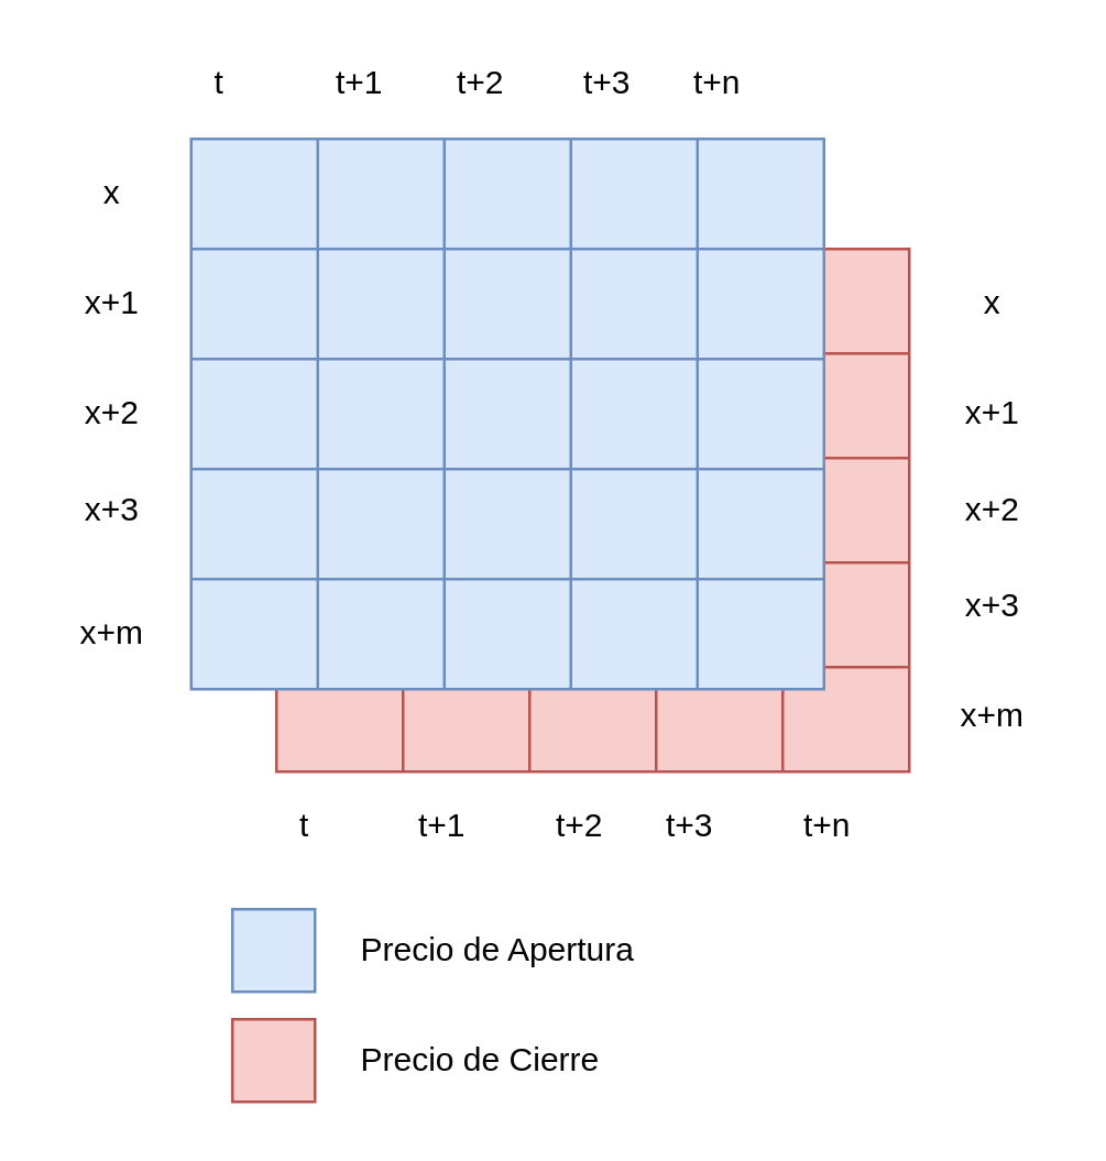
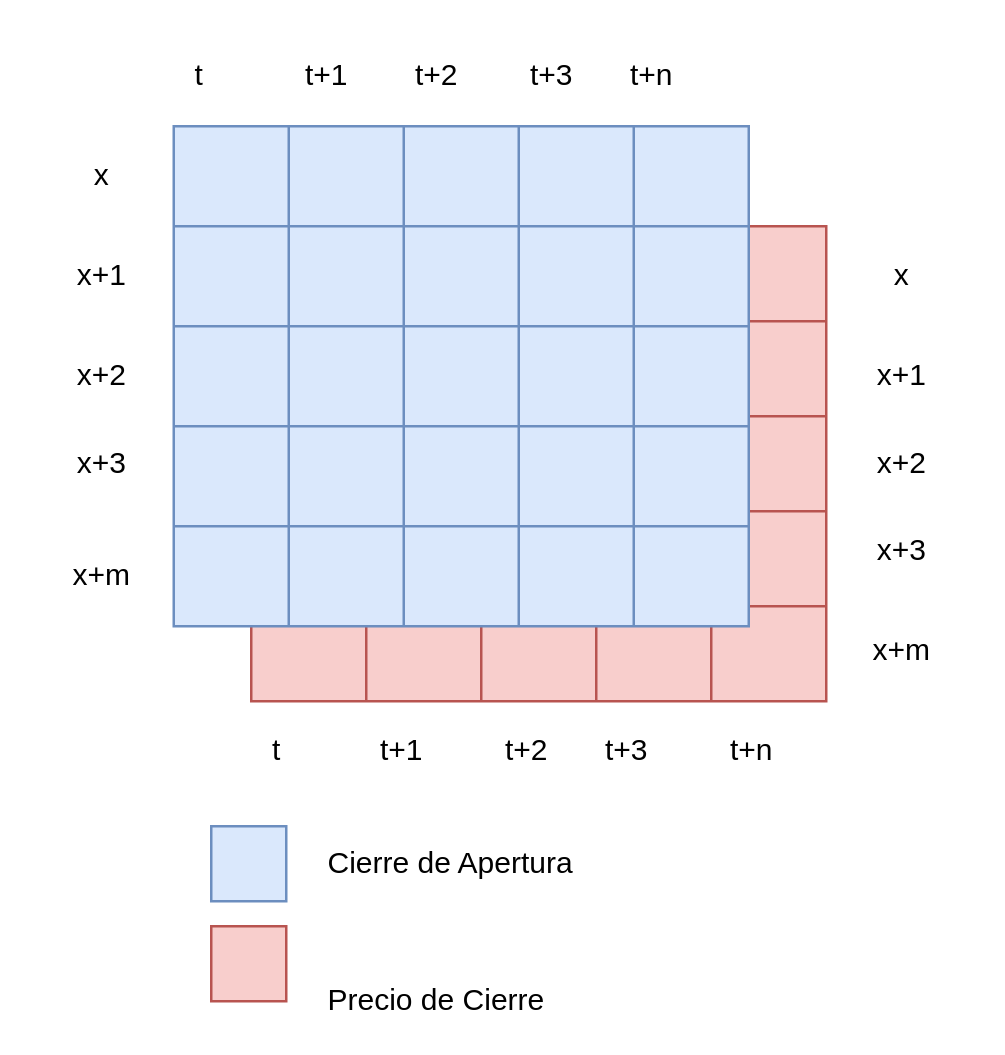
- <mxCell id="86" value="Precio de Apertura" style="text;html=1;resizable=0;autosize=1;align=left;verticalAlign=middle;points=[];fillColor=none;strokeColor=none;rounded=0;" vertex="1" parent="1"><mxGeometry x="129" y="335" width="110" height="20" as="geometry" /></mxCell>
+ <mxCell id="86" value="Cierre de Apertura" style="text;html=1;resizable=0;autosize=1;align=left;verticalAlign=middle;points=[];fillColor=none;strokeColor=none;rounded=0;" vertex="1" parent="1"><mxGeometry x="129" y="335" width="110" height="20" as="geometry" /></mxCell>
- <mxCell id="87" value="Precio de Cierre" style="text;html=1;resizable=0;autosize=1;align=left;verticalAlign=middle;points=[];fillColor=none;strokeColor=none;rounded=0;" vertex="1" parent="1"><mxGeometry x="129" y="375" width="100" height="20" as="geometry" /></mxCell>
+ <mxCell id="87" value="Precio de Cierre" style="text;html=1;resizable=0;autosize=1;align=left;verticalAlign=middle;points=[];fillColor=none;strokeColor=none;rounded=0;" vertex="1" parent="1"><mxGeometry x="129" y="390" width="100" height="20" as="geometry" /></mxCell>
